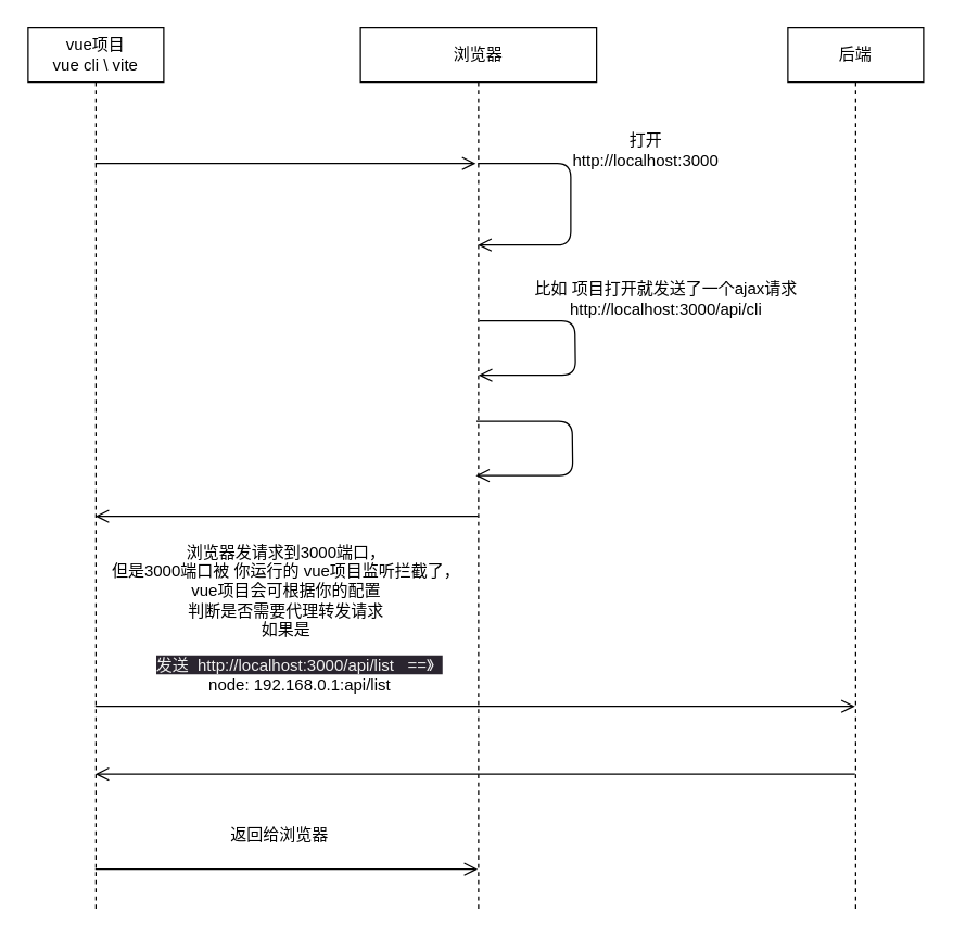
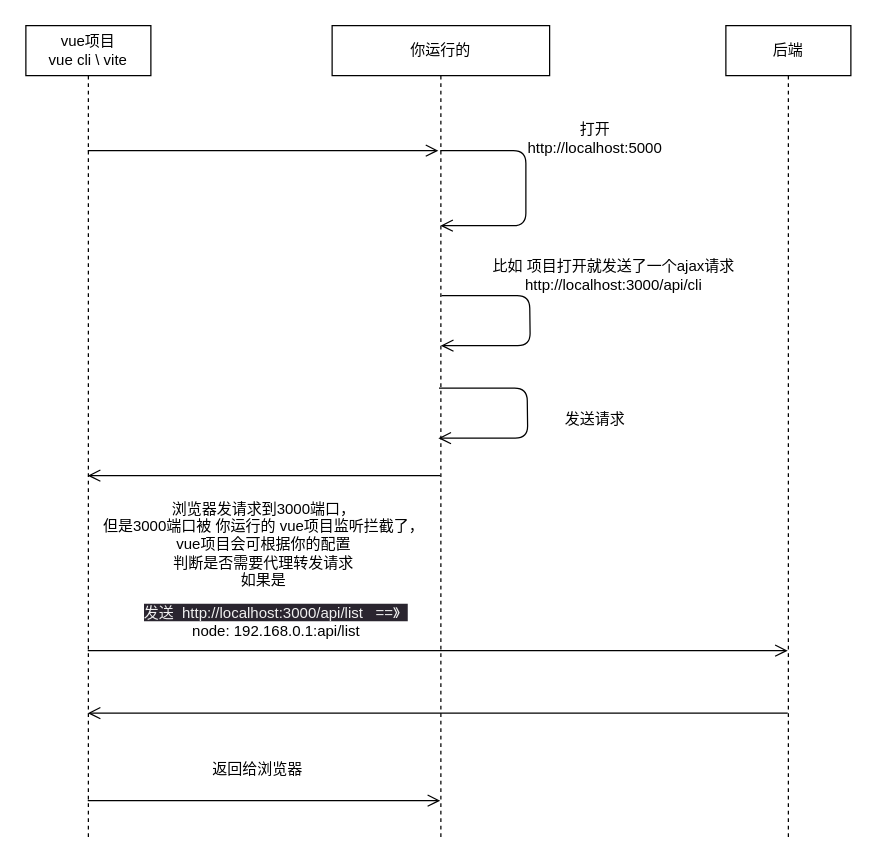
- <mxCell id="3" value="浏览器" style="shape=umlLifeline;perimeter=lifelinePerimeter;whiteSpace=wrap;html=1;container=1;collapsible=0;recursiveResize=0;outlineConnect=0;" parent="1" vertex="1"><mxGeometry x="265" y="20" width="174" height="650" as="geometry" /></mxCell>
+ <mxCell id="3" value="你运行的" style="shape=umlLifeline;perimeter=lifelinePerimeter;whiteSpace=wrap;html=1;container=1;collapsible=0;recursiveResize=0;outlineConnect=0;" parent="1" vertex="1"><mxGeometry x="265" y="20" width="174" height="650" as="geometry" /></mxCell>
- <mxCell id="5" value="打开&lt;br&gt;http://localhost:3000" style="text;html=1;align=center;verticalAlign=middle;resizable=0;points=[];autosize=1;strokeColor=none;fillColor=none;" parent="1" vertex="1"><mxGeometry x="410" y="90" width="130" height="40" as="geometry" /></mxCell>
+ <mxCell id="5" value="打开&lt;br&gt;http://localhost:5000" style="text;html=1;align=center;verticalAlign=middle;resizable=0;points=[];autosize=1;strokeColor=none;fillColor=none;" parent="1" vertex="1"><mxGeometry x="410" y="90" width="130" height="40" as="geometry" /></mxCell>
+ <mxCell id="13" value="发送请求" style="text;html=1;align=center;verticalAlign=middle;resizable=0;points=[];autosize=1;strokeColor=none;fillColor=none;" parent="1" vertex="1"><mxGeometry x="440" y="320" width="70" height="30" as="geometry" /></mxCell>
